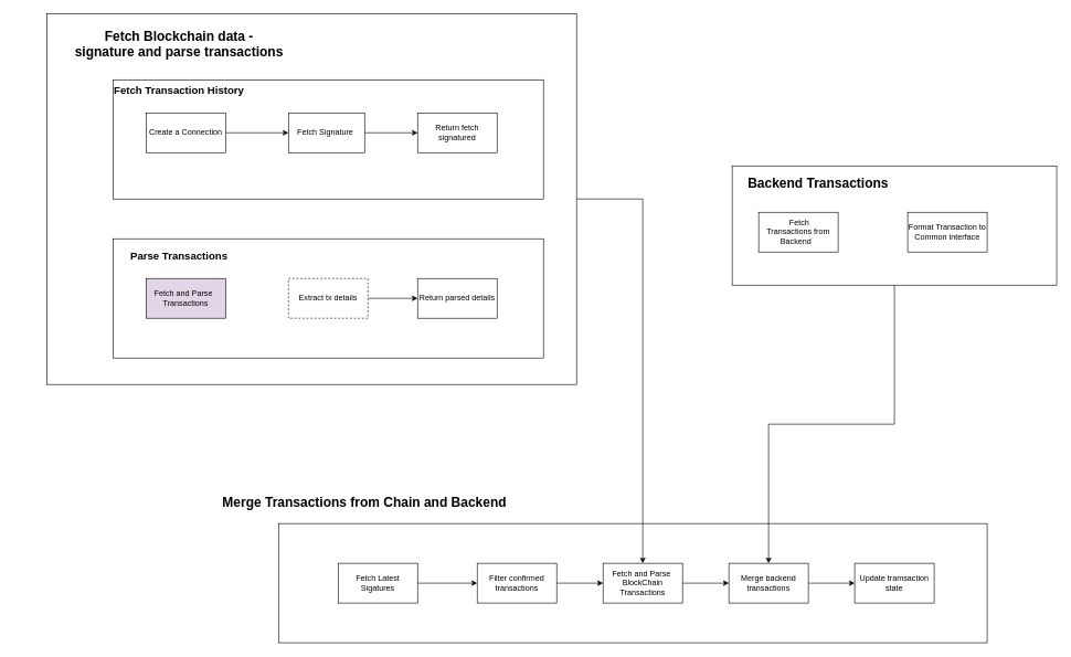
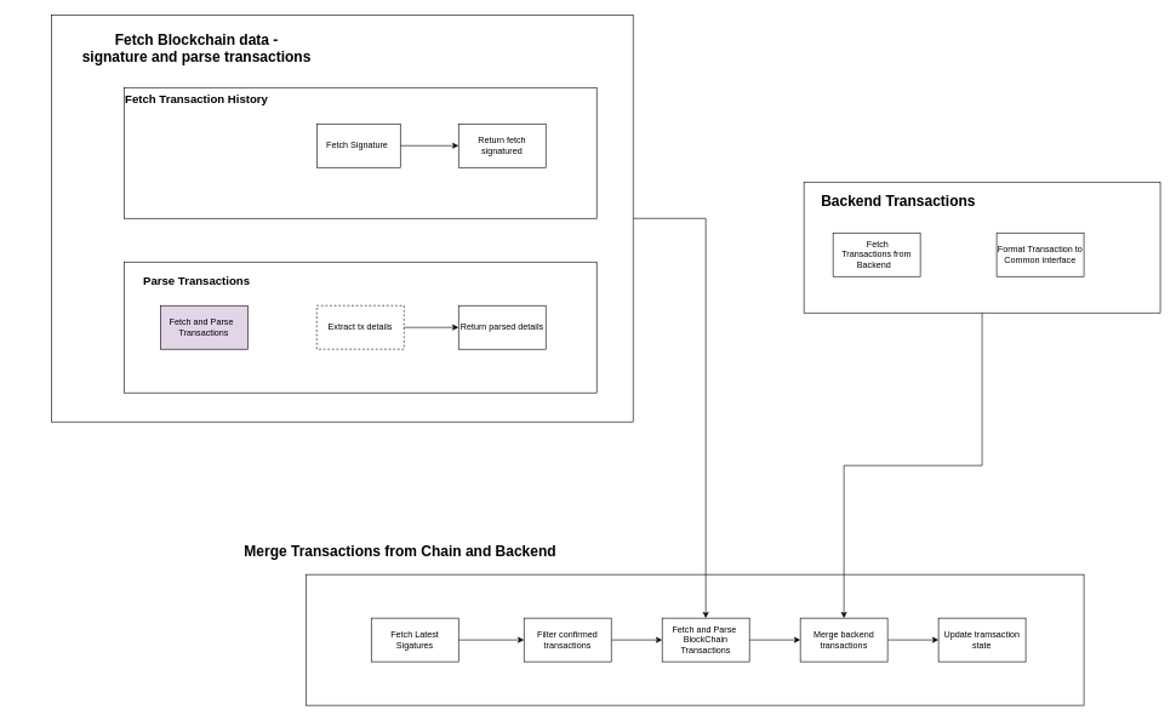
- <mxCell id="7" value="Create a Connection" style="rounded=0;whiteSpace=wrap;html=1;" vertex="1" parent="1"><mxGeometry x="220" y="170" width="120" height="60" as="geometry" /></mxCell>
- <mxCell id="6" value="" style="edgeStyle=orthogonalEdgeStyle;rounded=0;orthogonalLoop=1;jettySize=auto;html=1;" edge="1" parent="1" source="7" target="9"><mxGeometry relative="1" as="geometry" /></mxCell>
